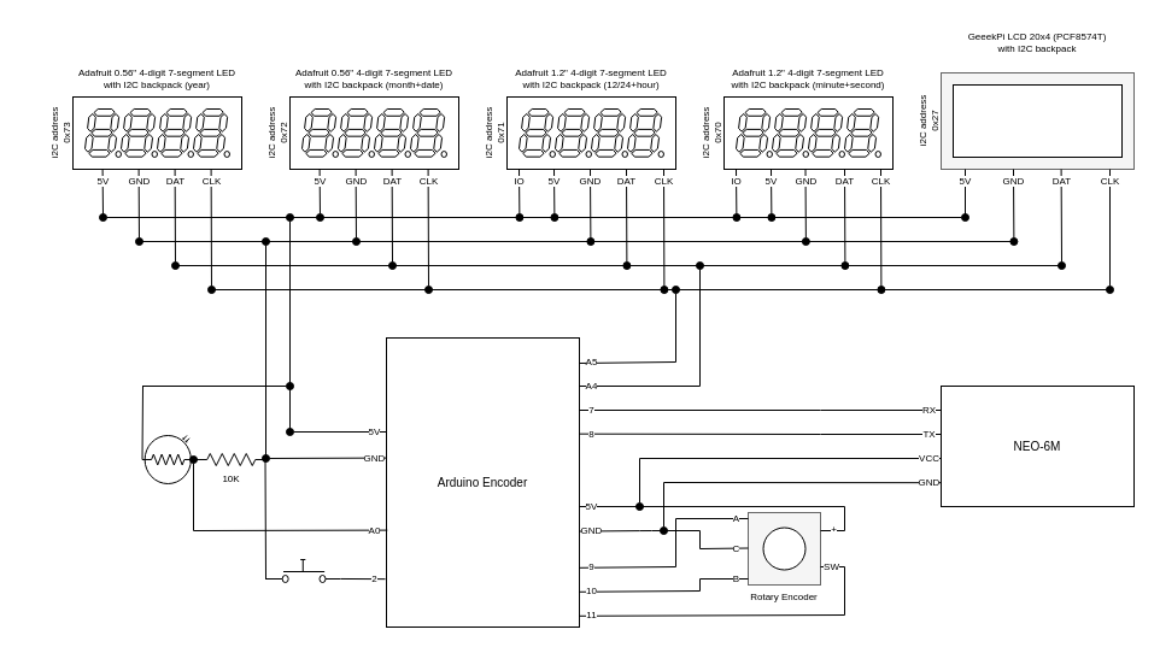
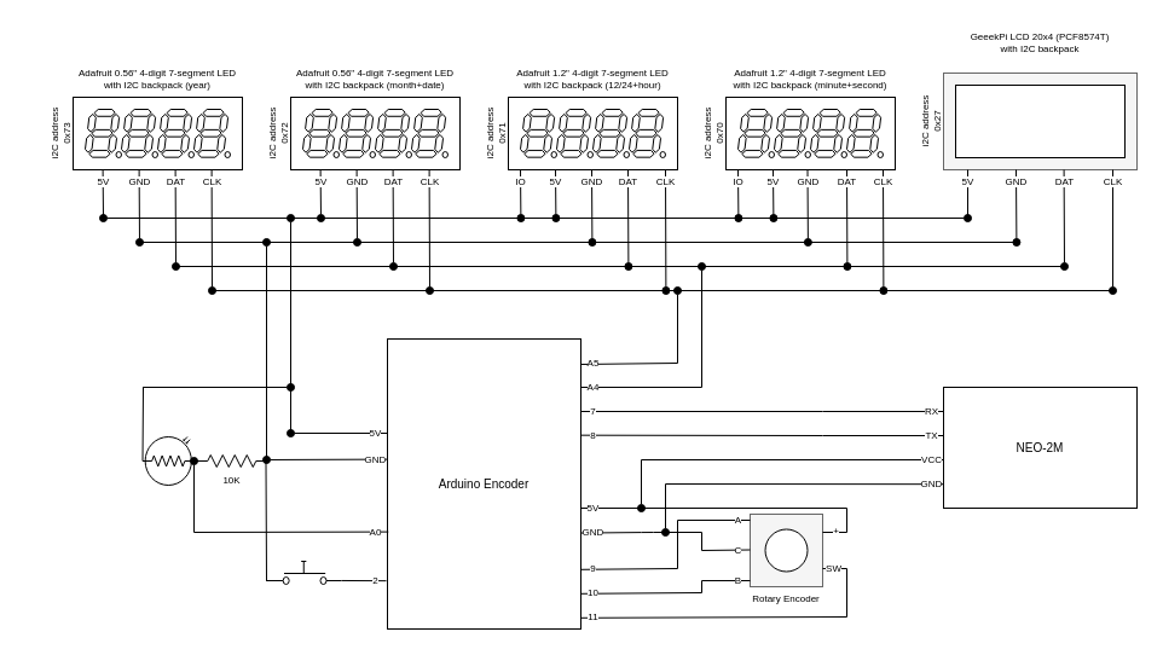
- <mxCell id="98" value="NEO-6M" style="rounded=0;whiteSpace=wrap;html=1;fontSize=10;" parent="1" vertex="1"><mxGeometry x="780" y="320" width="160" height="100" as="geometry" /></mxCell>
+ <mxCell id="98" value="NEO-2M" style="rounded=0;whiteSpace=wrap;html=1;fontSize=10;" parent="1" vertex="1"><mxGeometry x="780" y="320" width="160" height="100" as="geometry" /></mxCell>
